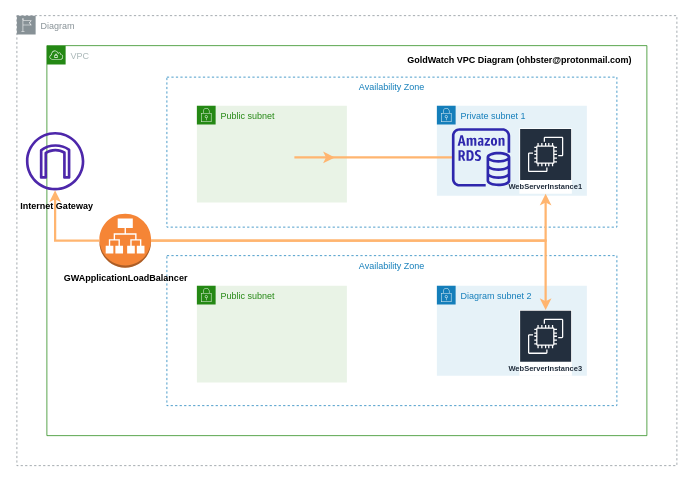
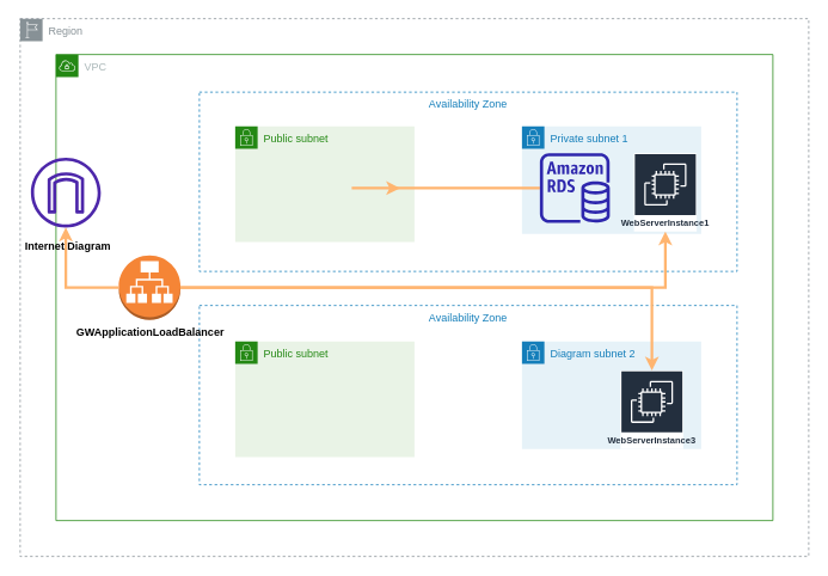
- <mxCell id="2" value="Diagram" style="sketch=0;outlineConnect=0;gradientColor=none;html=1;whiteSpace=wrap;fontSize=12;fontStyle=0;shape=mxgraph.aws4.group;grIcon=mxgraph.aws4.group_region;strokeColor=#879196;fillColor=none;verticalAlign=top;align=left;spacingLeft=30;fontColor=#879196;dashed=1;" parent="1" vertex="1"><mxGeometry x="22" y="20" width="880" height="600" as="geometry" /></mxCell>
+ <mxCell id="2" value="Region" style="sketch=0;outlineConnect=0;gradientColor=none;html=1;whiteSpace=wrap;fontSize=12;fontStyle=0;shape=mxgraph.aws4.group;grIcon=mxgraph.aws4.group_region;strokeColor=#879196;fillColor=none;verticalAlign=top;align=left;spacingLeft=30;fontColor=#879196;dashed=1;" parent="1" vertex="1"><mxGeometry x="22" y="20" width="880" height="600" as="geometry" /></mxCell>
- <mxCell id="15" value="&lt;b&gt;GoldWatch VPC Diagram (ohbster@protonmail.com)&lt;/b&gt;" style="text;html=1;resizable=0;autosize=1;align=center;verticalAlign=middle;points=[];fillColor=none;strokeColor=none;rounded=0;" parent="3" vertex="1"><mxGeometry x="475" y="10" width="310" height="20" as="geometry" /></mxCell>
- <mxCell id="18" value="WebServerInstance1" style="sketch=0;outlineConnect=0;fontColor=#232F3E;gradientColor=none;strokeColor=#ffffff;fillColor=#232F3E;dashed=0;verticalLabelPosition=middle;verticalAlign=bottom;align=center;html=1;whiteSpace=wrap;fontSize=10;fontStyle=1;spacing=3;shape=mxgraph.aws4.productIcon;prIcon=mxgraph.aws4.ec2;" parent="17" vertex="1"><mxGeometry x="110" y="30" width="70" height="87.5" as="geometry" /></mxCell>
+ <mxCell id="18" value="WebServerInstance1" style="sketch=0;outlineConnect=0;fontColor=#232F3E;gradientColor=none;strokeColor=#ffffff;fillColor=#232F3E;dashed=0;verticalLabelPosition=middle;verticalAlign=bottom;align=center;html=1;whiteSpace=wrap;fontSize=10;fontStyle=1;spacing=3;shape=mxgraph.aws4.productIcon;prIcon=mxgraph.aws4.ec2;" parent="17" vertex="1"><mxGeometry x="125" y="30" width="70" height="87.5" as="geometry" /></mxCell>
- <mxCell id="14" value="&lt;b&gt;Internet Gateway&lt;/b&gt;" style="text;html=1;resizable=0;autosize=1;align=center;verticalAlign=middle;points=[];fillColor=none;strokeColor=none;rounded=0;" parent="3" vertex="1"><mxGeometry x="-42" y="204" width="110" height="20" as="geometry" /></mxCell>
+ <mxCell id="14" value="&lt;b&gt;Internet Diagram&lt;/b&gt;" style="text;html=1;resizable=0;autosize=1;align=center;verticalAlign=middle;points=[];fillColor=none;strokeColor=none;rounded=0;" parent="3" vertex="1"><mxGeometry x="-42" y="204" width="110" height="20" as="geometry" /></mxCell>
